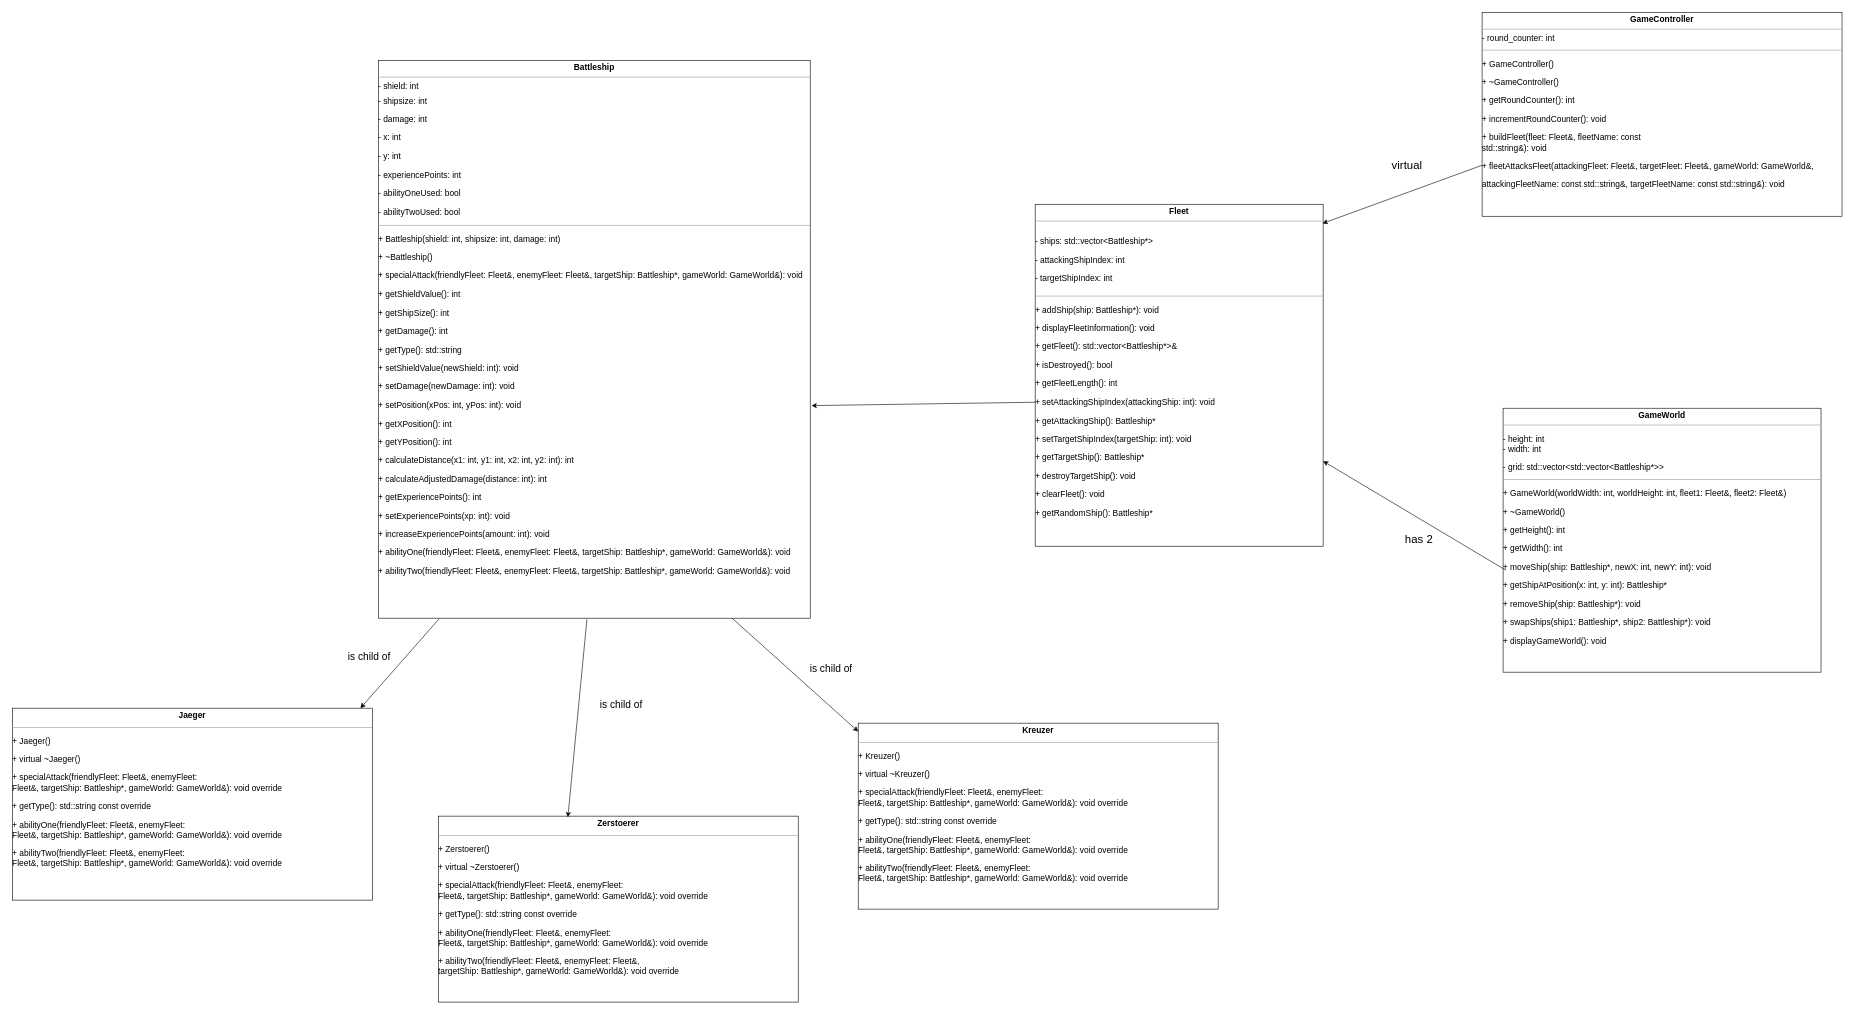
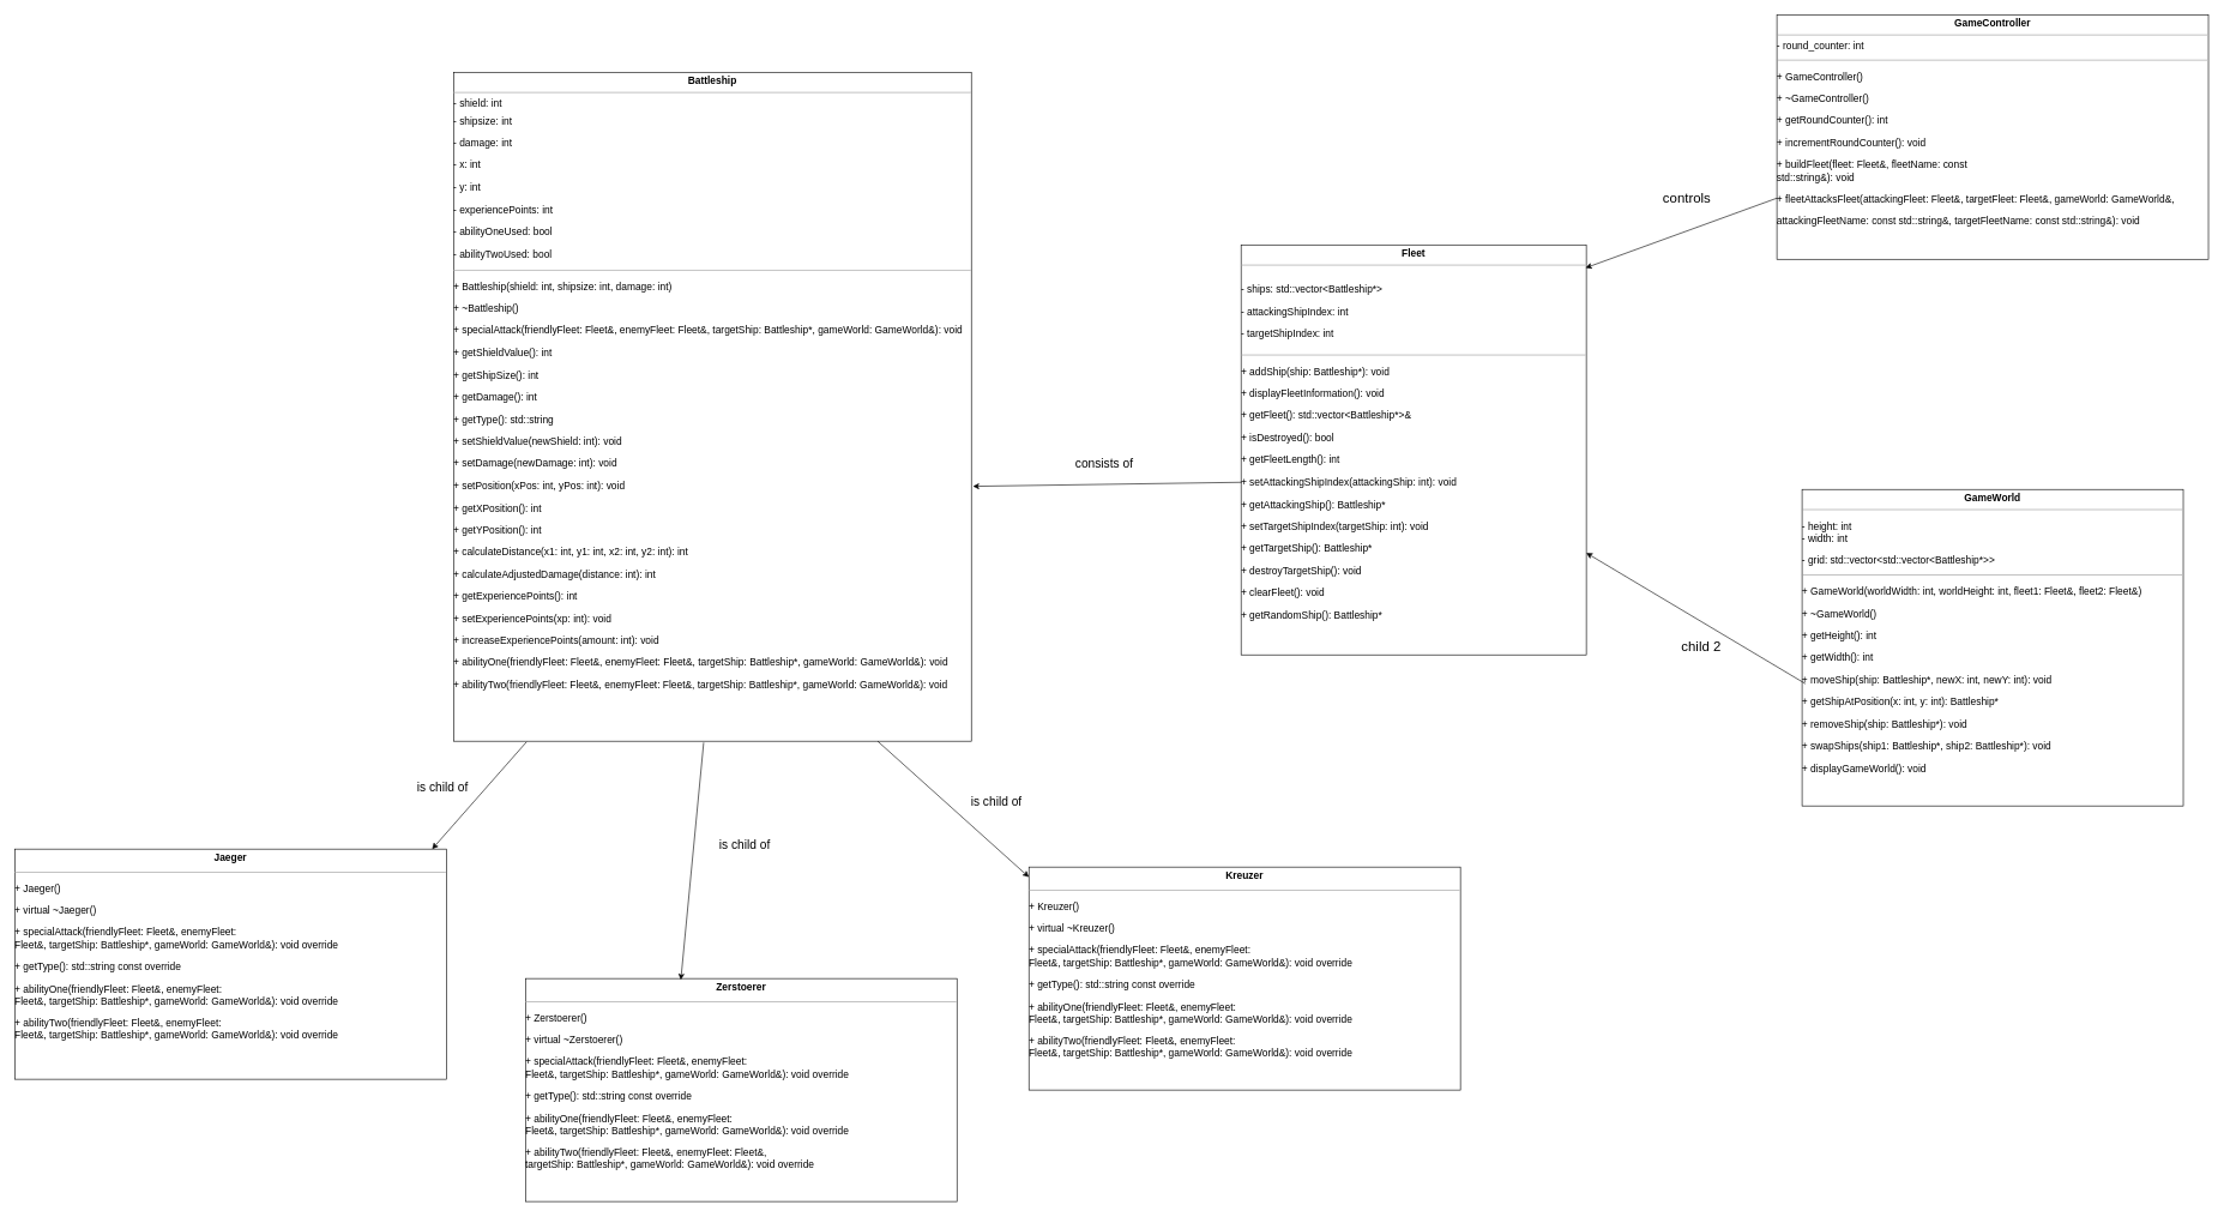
- <mxCell id="13" value="&lt;span style=&quot;font-size: 19px;&quot;&gt;virtual&lt;/span&gt;" style="text;html=1;strokeColor=none;fillColor=none;align=center;verticalAlign=middle;whiteSpace=wrap;rounded=0;" vertex="1" parent="1"><mxGeometry x="2270" y="250" width="150" height="50" as="geometry" /></mxCell>
+ <mxCell id="13" value="&lt;span style=&quot;font-size: 19px;&quot;&gt;controls&lt;/span&gt;" style="text;html=1;strokeColor=none;fillColor=none;align=center;verticalAlign=middle;whiteSpace=wrap;rounded=0;" vertex="1" parent="1"><mxGeometry x="2270" y="250" width="150" height="50" as="geometry" /></mxCell>
+ <mxCell id="9" value="&lt;font style=&quot;font-size: 17px;&quot;&gt;consists of&lt;/font&gt;" style="text;html=1;strokeColor=none;fillColor=none;align=center;verticalAlign=middle;whiteSpace=wrap;rounded=0;" vertex="1" parent="1"><mxGeometry x="1470" y="630" width="130" height="30" as="geometry" /></mxCell>
- <mxCell id="17" value="&lt;span style=&quot;font-size: 19px;&quot;&gt;has 2&lt;/span&gt;" style="text;html=1;strokeColor=none;fillColor=none;align=center;verticalAlign=middle;whiteSpace=wrap;rounded=0;" vertex="1" parent="1"><mxGeometry x="2290" y="875" width="150" height="50" as="geometry" /></mxCell>
+ <mxCell id="17" value="&lt;span style=&quot;font-size: 19px;&quot;&gt;child 2&lt;/span&gt;" style="text;html=1;strokeColor=none;fillColor=none;align=center;verticalAlign=middle;whiteSpace=wrap;rounded=0;" vertex="1" parent="1"><mxGeometry x="2290" y="875" width="150" height="50" as="geometry" /></mxCell>
